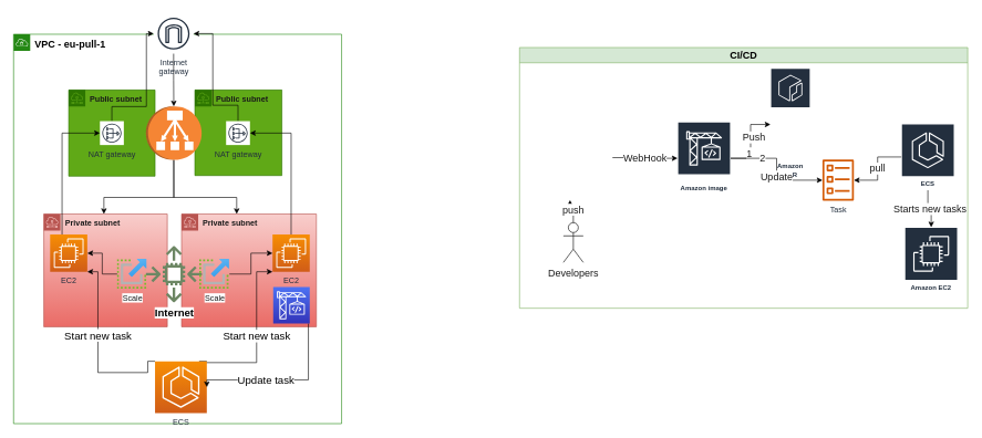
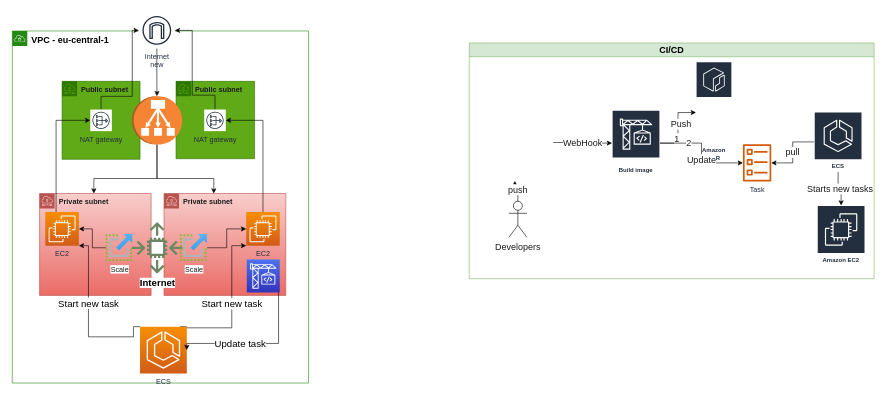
- <mxCell id="2" value="&lt;b&gt;&lt;font color=&quot;#000000&quot; style=&quot;font-size: 15px&quot;&gt;VPC - eu-pull-1&lt;/font&gt;&lt;/b&gt;" style="points=[[0,0],[0.25,0],[0.5,0],[0.75,0],[1,0],[1,0.25],[1,0.5],[1,0.75],[1,1],[0.75,1],[0.5,1],[0.25,1],[0,1],[0,0.75],[0,0.5],[0,0.25]];outlineConnect=0;gradientColor=none;html=1;whiteSpace=wrap;fontSize=12;fontStyle=0;shape=mxgraph.aws4.group;grIcon=mxgraph.aws4.group_vpc;strokeColor=#248814;fillColor=none;verticalAlign=top;align=left;spacingLeft=30;fontColor=#AAB7B8;dashed=0;" vertex="1" parent="1"><mxGeometry x="20" y="51" width="494" height="587" as="geometry" /></mxCell>
+ <mxCell id="2" value="&lt;b&gt;&lt;font color=&quot;#000000&quot; style=&quot;font-size: 15px&quot;&gt;VPC - eu-central-1&lt;/font&gt;&lt;/b&gt;" style="points=[[0,0],[0.25,0],[0.5,0],[0.75,0],[1,0],[1,0.25],[1,0.5],[1,0.75],[1,1],[0.75,1],[0.5,1],[0.25,1],[0,1],[0,0.75],[0,0.5],[0,0.25]];outlineConnect=0;gradientColor=none;html=1;whiteSpace=wrap;fontSize=12;fontStyle=0;shape=mxgraph.aws4.group;grIcon=mxgraph.aws4.group_vpc;strokeColor=#248814;fillColor=none;verticalAlign=top;align=left;spacingLeft=30;fontColor=#AAB7B8;dashed=0;" vertex="1" parent="1"><mxGeometry x="20" y="51" width="494" height="587" as="geometry" /></mxCell>
- <mxCell id="8" value="Internet&#10;gateway" style="sketch=0;outlineConnect=0;fontColor=#232F3E;gradientColor=none;strokeColor=#232F3E;fillColor=#ffffff;dashed=0;verticalLabelPosition=bottom;verticalAlign=top;align=center;html=1;fontSize=12;fontStyle=0;aspect=fixed;shape=mxgraph.aws4.resourceIcon;resIcon=mxgraph.aws4.internet_gateway;" vertex="1" parent="1"><mxGeometry x="231" y="20" width="60" height="60" as="geometry" /></mxCell>
+ <mxCell id="8" value="Internet&#10;new" style="sketch=0;outlineConnect=0;fontColor=#232F3E;gradientColor=none;strokeColor=#232F3E;fillColor=#ffffff;dashed=0;verticalLabelPosition=bottom;verticalAlign=top;align=center;html=1;fontSize=12;fontStyle=0;aspect=fixed;shape=mxgraph.aws4.resourceIcon;resIcon=mxgraph.aws4.internet_gateway;" vertex="1" parent="1"><mxGeometry x="231" y="20" width="60" height="60" as="geometry" /></mxCell>
- <mxCell id="25" value="Amazon image" style="sketch=0;outlineConnect=0;fontColor=#232F3E;gradientColor=none;strokeColor=#ffffff;fillColor=#232F3E;dashed=0;verticalLabelPosition=middle;verticalAlign=bottom;align=center;html=1;whiteSpace=wrap;fontSize=10;fontStyle=1;spacing=3;shape=mxgraph.aws4.productIcon;prIcon=mxgraph.aws4.codebuild;" vertex="1" parent="23"><mxGeometry x="238" y="112" width="80" height="110" as="geometry" /></mxCell>
+ <mxCell id="25" value="Build image" style="sketch=0;outlineConnect=0;fontColor=#232F3E;gradientColor=none;strokeColor=#ffffff;fillColor=#232F3E;dashed=0;verticalLabelPosition=middle;verticalAlign=bottom;align=center;html=1;whiteSpace=wrap;fontSize=10;fontStyle=1;spacing=3;shape=mxgraph.aws4.productIcon;prIcon=mxgraph.aws4.codebuild;" vertex="1" parent="23"><mxGeometry x="238" y="112" width="80" height="110" as="geometry" /></mxCell>
